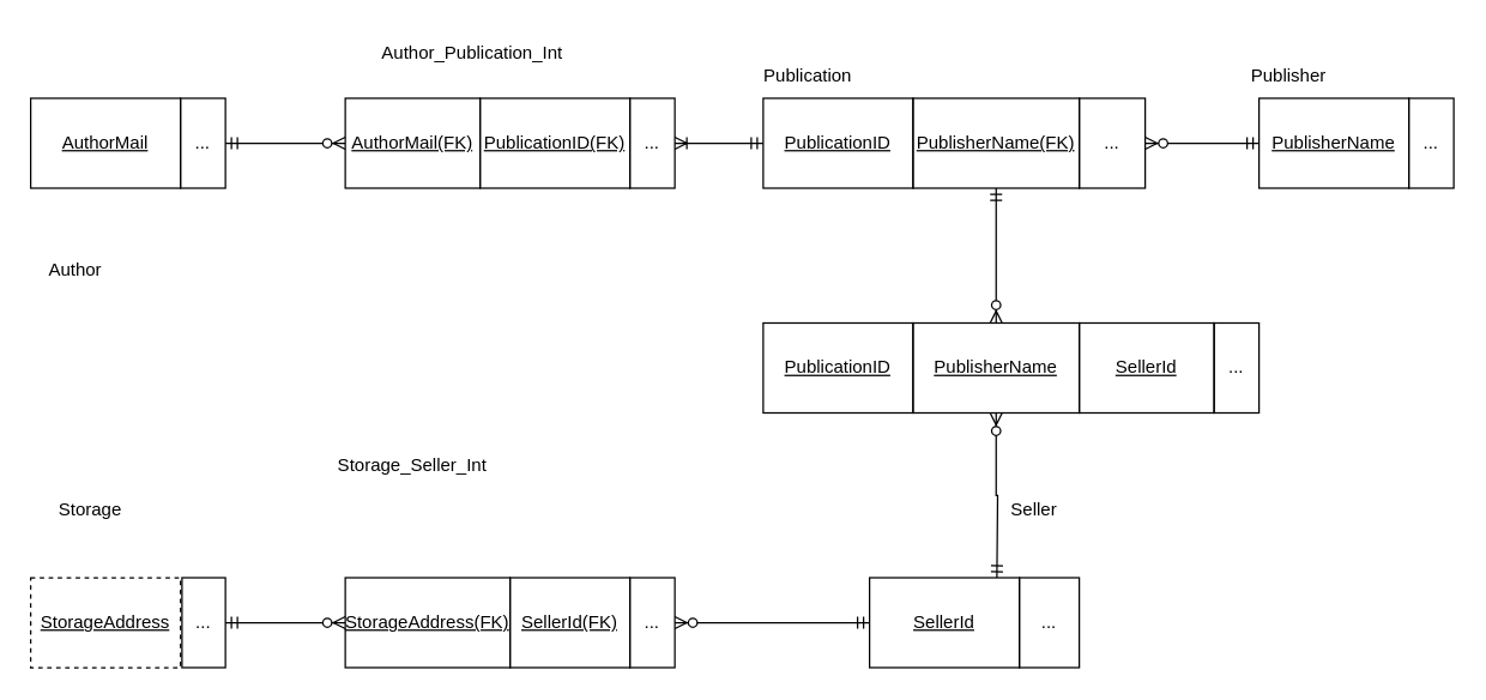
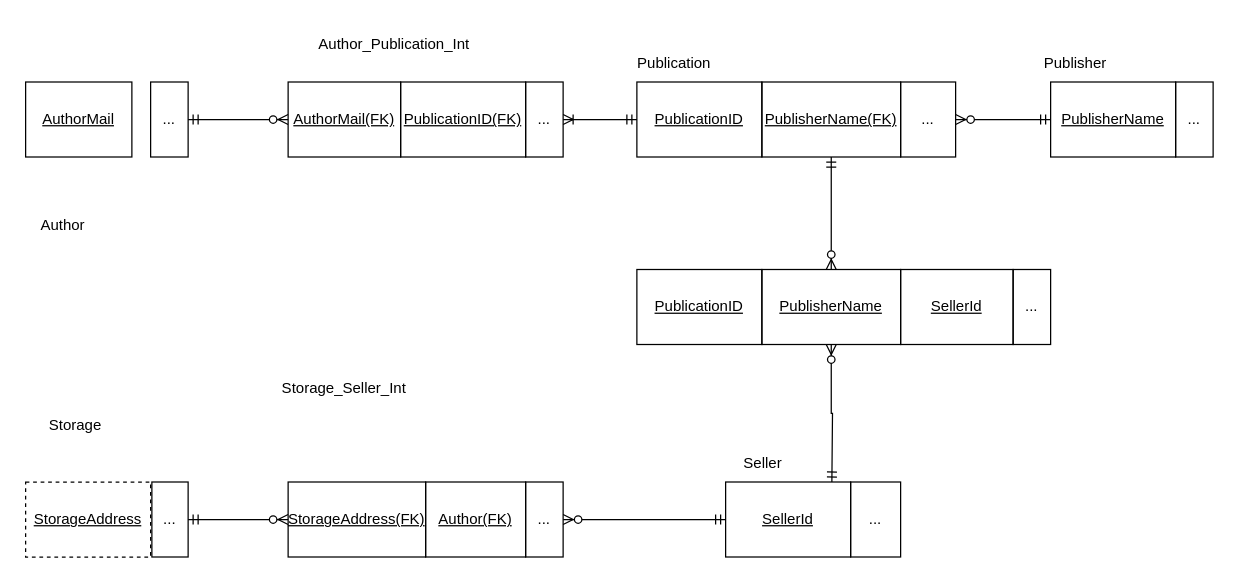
- <mxCell id="9" value="&lt;u&gt;AuthorMail&lt;br&gt;&lt;/u&gt;" style="rounded=0;whiteSpace=wrap;html=1;strokeColor=default;fillColor=none;" parent="1" vertex="1"><mxGeometry x="20" y="65" width="100" height="60" as="geometry" /></mxCell>
+ <mxCell id="9" value="&lt;u&gt;AuthorMail&lt;br&gt;&lt;/u&gt;" style="rounded=0;whiteSpace=wrap;html=1;strokeColor=default;fillColor=none;" parent="1" vertex="1"><mxGeometry x="20" y="65" width="85" height="60" as="geometry" /></mxCell>
- <mxCell id="20" value="Seller" style="text;html=1;strokeColor=none;fillColor=none;align=center;verticalAlign=middle;whiteSpace=wrap;rounded=0;" vertex="1" parent="1"><mxGeometry x="660" y="325" width="60" height="30" as="geometry" /></mxCell>
+ <mxCell id="20" value="Seller" style="text;html=1;strokeColor=none;fillColor=none;align=center;verticalAlign=middle;whiteSpace=wrap;rounded=0;" vertex="1" parent="1"><mxGeometry x="580" y="355" width="60" height="30" as="geometry" /></mxCell>
- <mxCell id="11" value="&lt;u&gt;SellerId(FK)&lt;/u&gt;&lt;u&gt;&lt;br&gt;&lt;/u&gt;" style="rounded=0;whiteSpace=wrap;html=1;strokeColor=default;fillColor=none;" parent="1" vertex="1"><mxGeometry x="340" y="385" width="80" height="60" as="geometry" /></mxCell>
+ <mxCell id="11" value="&lt;u&gt;Author(FK)&lt;/u&gt;&lt;u&gt;&lt;br&gt;&lt;/u&gt;" style="rounded=0;whiteSpace=wrap;html=1;strokeColor=default;fillColor=none;" parent="1" vertex="1"><mxGeometry x="340" y="385" width="80" height="60" as="geometry" /></mxCell>
